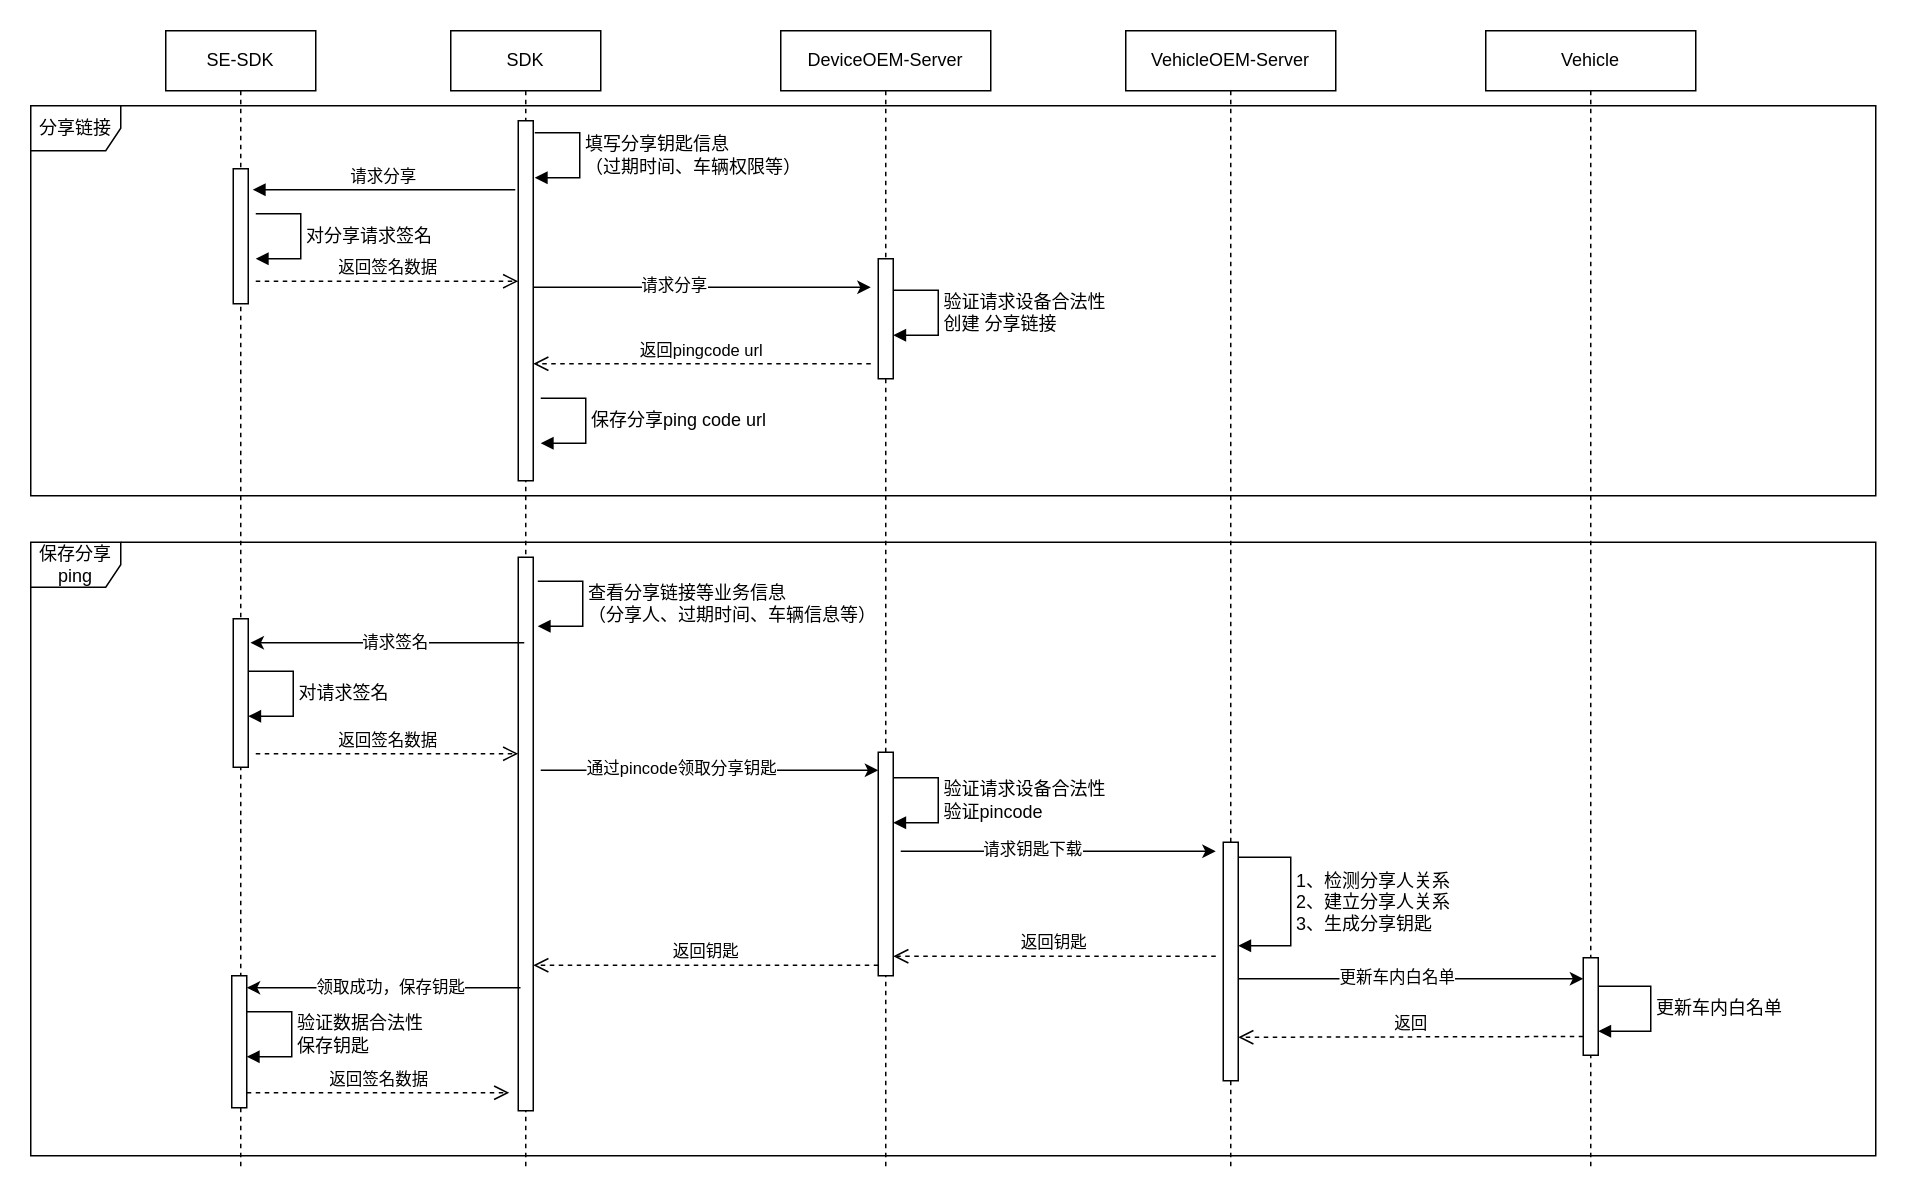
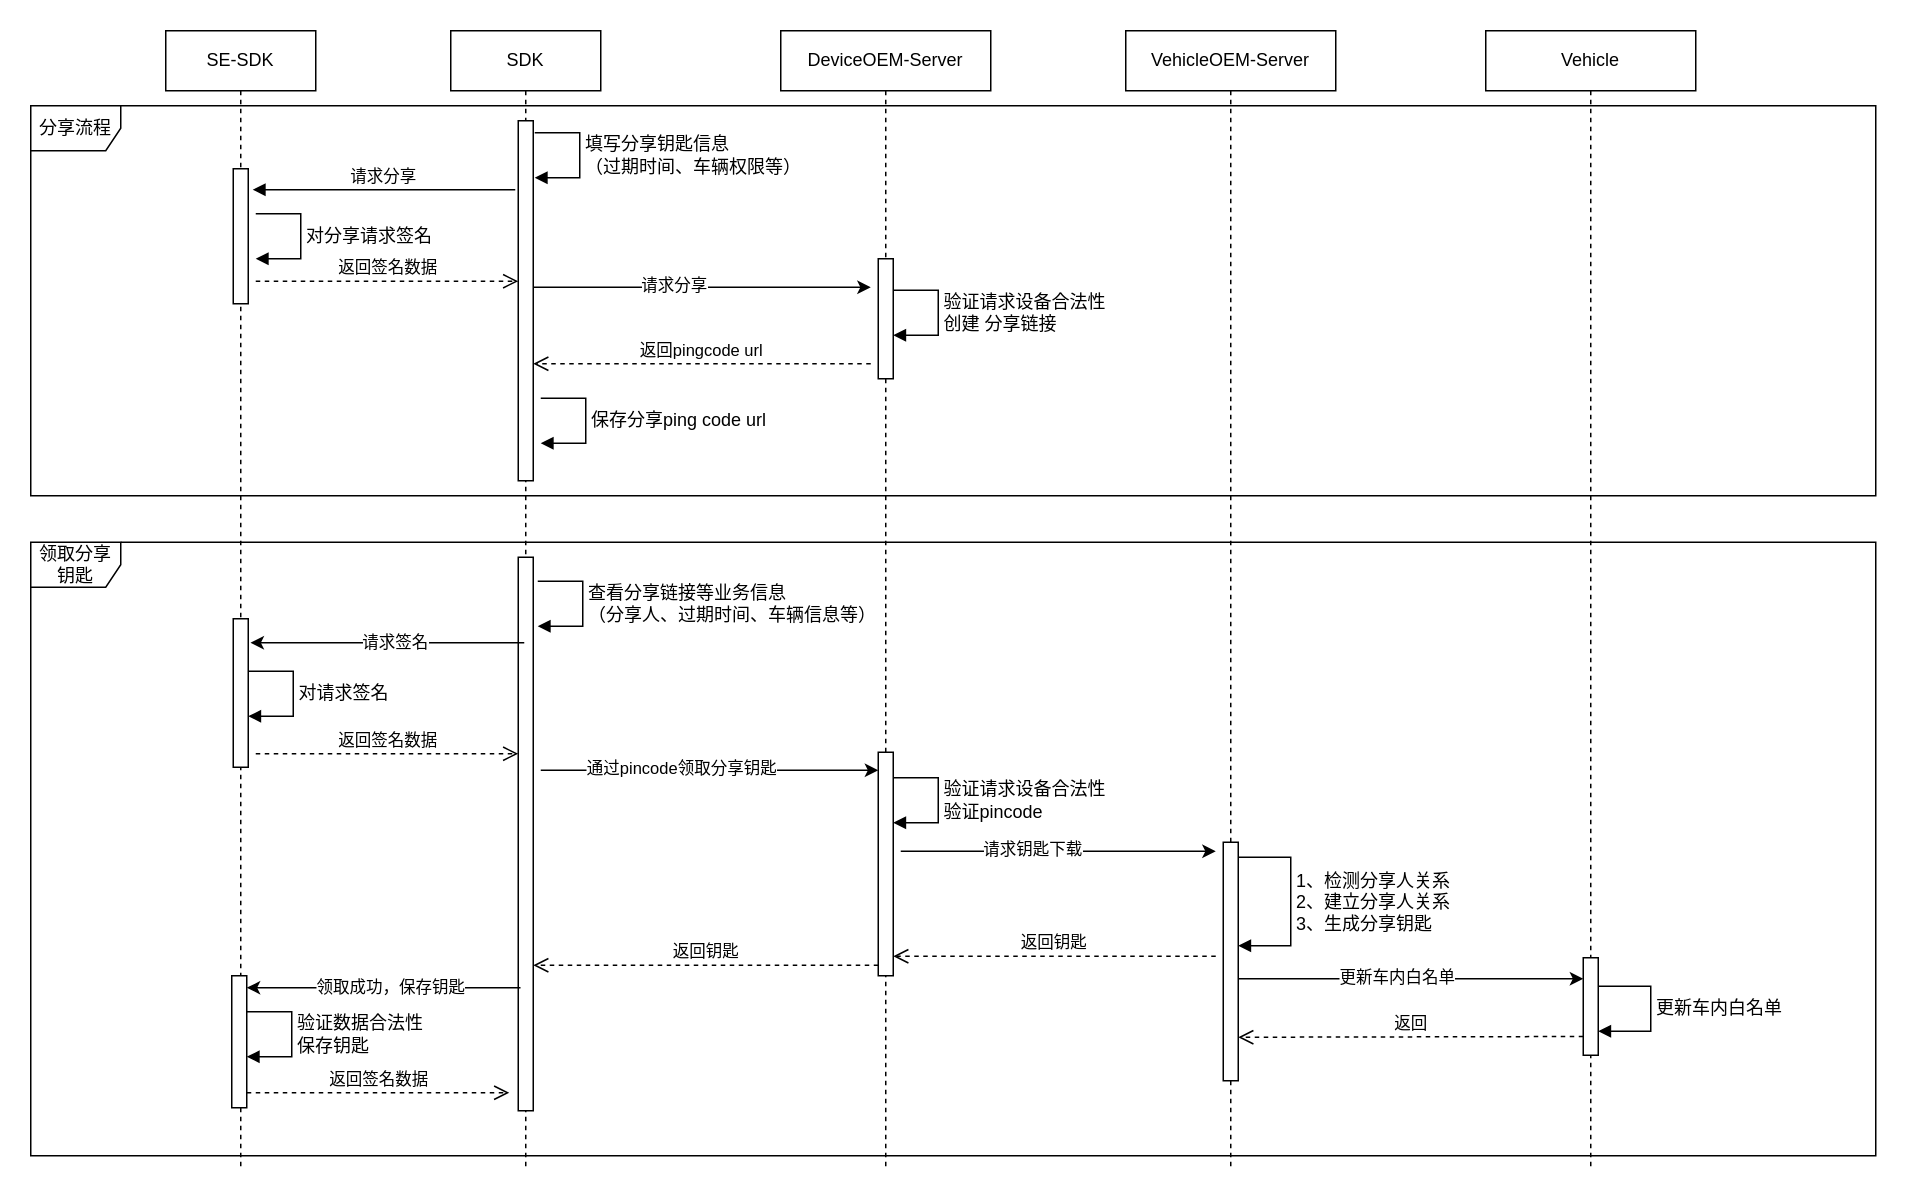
- <mxCell id="31" value="分享链接" style="shape=umlFrame;whiteSpace=wrap;html=1;pointerEvents=0;sketch=0;strokeColor=default;align=center;verticalAlign=middle;fontFamily=Helvetica;fontSize=12;fontColor=default;fillColor=default;" parent="1" vertex="1"><mxGeometry x="20" y="70" width="1230" height="260" as="geometry" /></mxCell>
+ <mxCell id="31" value="分享流程" style="shape=umlFrame;whiteSpace=wrap;html=1;pointerEvents=0;sketch=0;strokeColor=default;align=center;verticalAlign=middle;fontFamily=Helvetica;fontSize=12;fontColor=default;fillColor=default;" parent="1" vertex="1"><mxGeometry x="20" y="70" width="1230" height="260" as="geometry" /></mxCell>
- <mxCell id="40" value="保存分享ping" style="shape=umlFrame;whiteSpace=wrap;html=1;pointerEvents=0;sketch=0;strokeColor=default;align=center;verticalAlign=middle;fontFamily=Helvetica;fontSize=12;fontColor=default;fillColor=default;" parent="1" vertex="1"><mxGeometry x="20" y="361" width="1230" height="409" as="geometry" /></mxCell>
+ <mxCell id="40" value="领取分享钥匙" style="shape=umlFrame;whiteSpace=wrap;html=1;pointerEvents=0;sketch=0;strokeColor=default;align=center;verticalAlign=middle;fontFamily=Helvetica;fontSize=12;fontColor=default;fillColor=default;" parent="1" vertex="1"><mxGeometry x="20" y="361" width="1230" height="409" as="geometry" /></mxCell>
